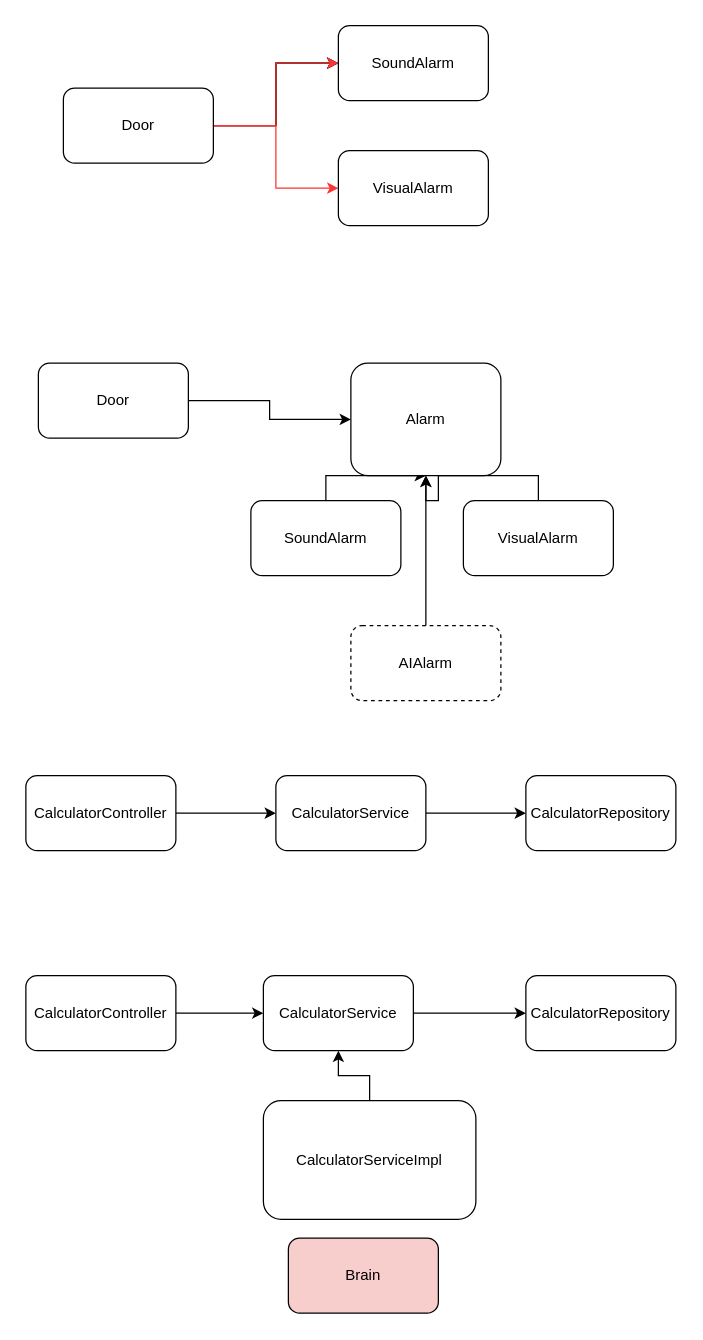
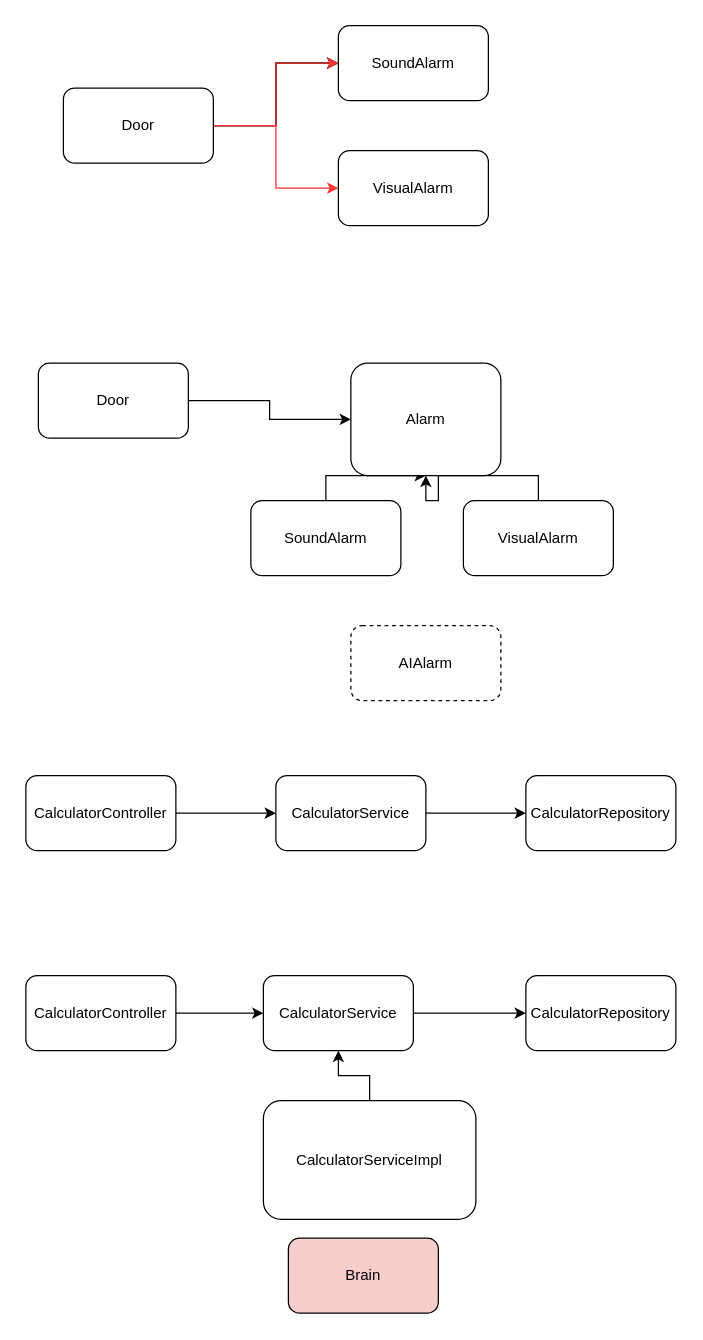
- <mxCell id="16" style="edgeStyle=orthogonalEdgeStyle;rounded=0;orthogonalLoop=1;jettySize=auto;html=1;" edge="1" parent="1" source="17" target="15"><mxGeometry relative="1" as="geometry" /></mxCell>
